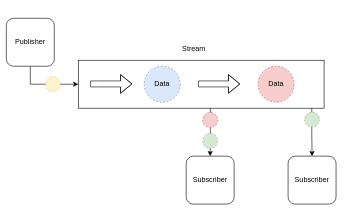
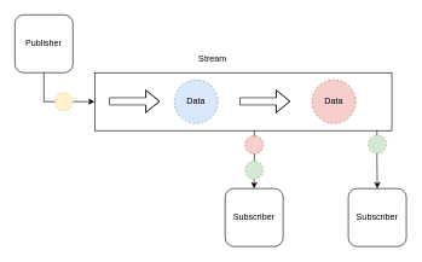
- <mxCell id="6" value="Publisher" style="whiteSpace=wrap;html=1;aspect=fixed;glass=0;rounded=1;comic=0;shadow=0;" vertex="1" parent="1"><mxGeometry x="10" y="30" width="80" height="80" as="geometry" /></mxCell>
+ <mxCell id="6" value="Publisher" style="whiteSpace=wrap;html=1;aspect=fixed;glass=0;rounded=1;comic=0;shadow=0;" vertex="1" parent="1"><mxGeometry x="20" y="20" width="80" height="80" as="geometry" /></mxCell>
- <mxCell id="17" value="Stream" style="text;html=1;strokeColor=none;fillColor=none;align=center;verticalAlign=middle;whiteSpace=wrap;rounded=0;" vertex="1" parent="1"><mxGeometry x="303" y="70.778" width="40" height="20" as="geometry" /></mxCell>
+ <mxCell id="17" value="Stream" style="text;html=1;strokeColor=none;fillColor=none;align=center;verticalAlign=middle;whiteSpace=wrap;rounded=0;" vertex="1" parent="1"><mxGeometry x="273" y="70.778" width="40" height="20" as="geometry" /></mxCell>
